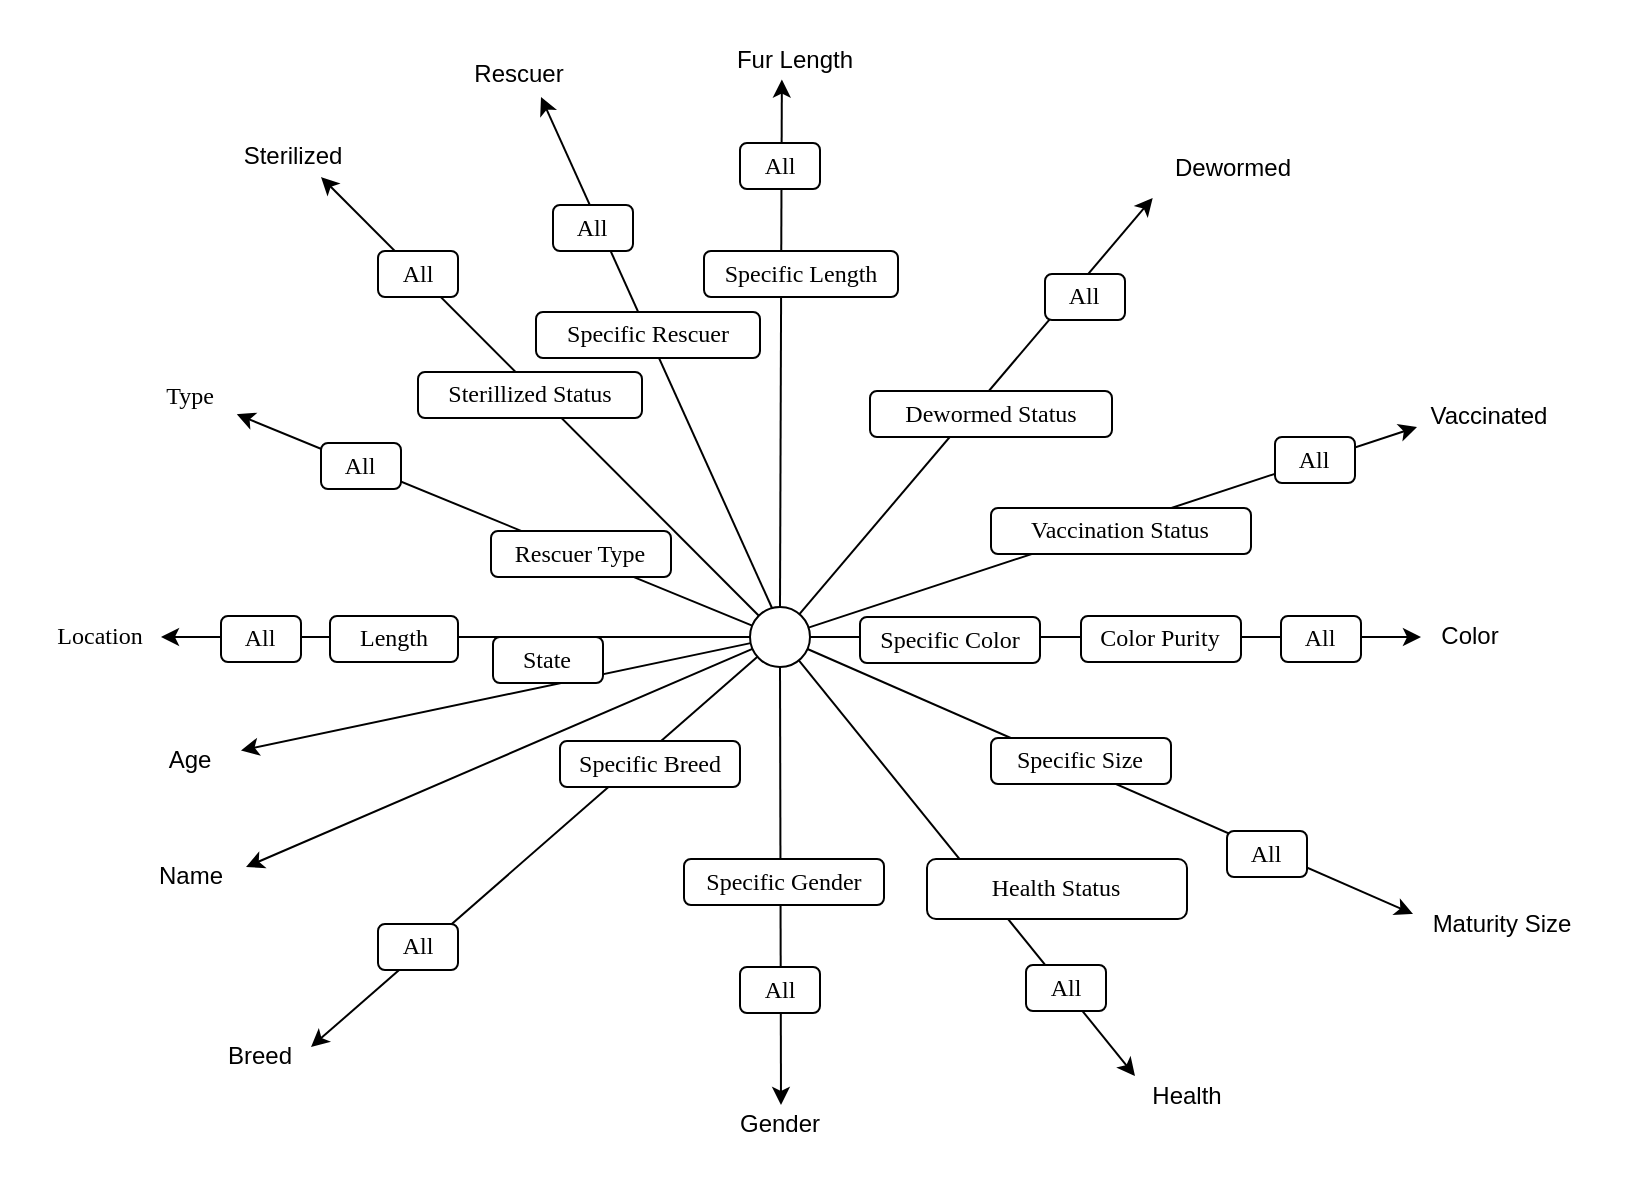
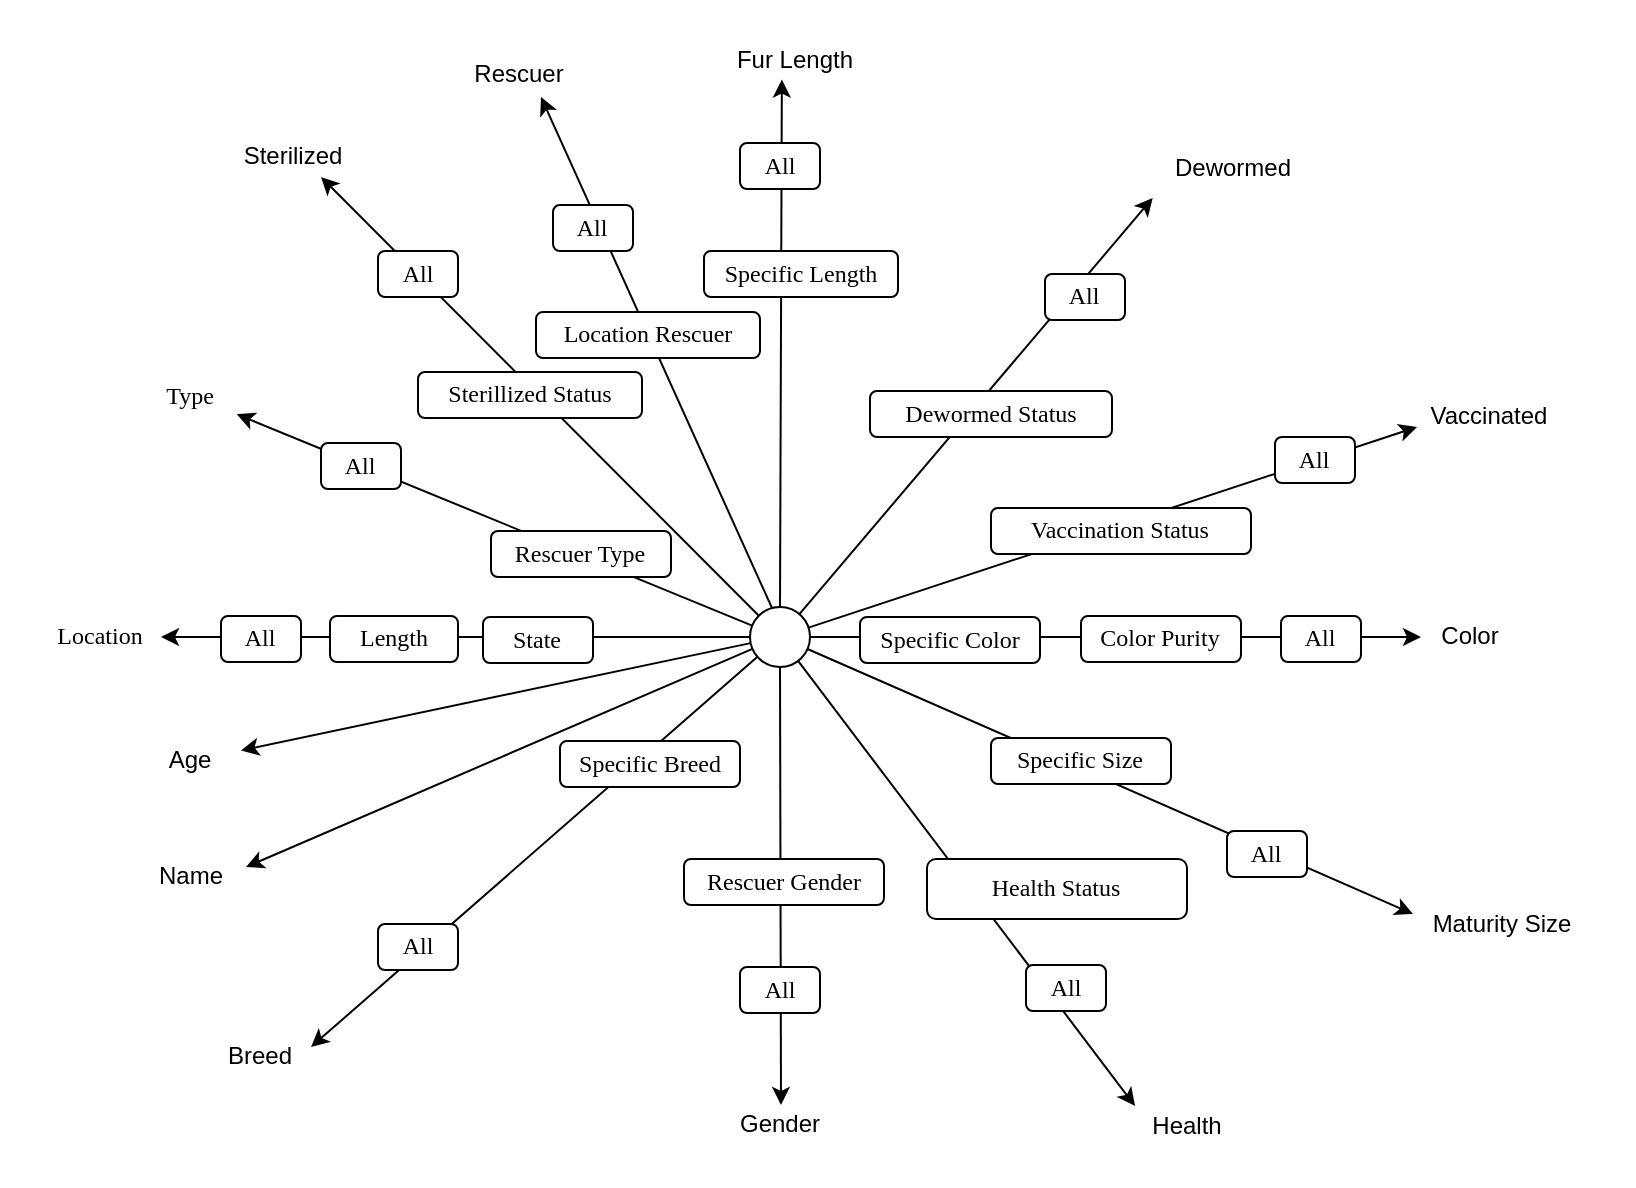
- <mxCell id="57" value="Specific Rescuer&lt;br&gt;" style="whiteSpace=wrap;html=1;rounded=1;shadow=0;labelBackgroundColor=none;strokeColor=#000000;strokeWidth=1;fillColor=#ffffff;fontFamily=Verdana;fontSize=12;fontColor=#000000;align=center;glass=0;" vertex="1" parent="1"><mxGeometry x="267.5" y="155.5" width="112" height="23" as="geometry" /></mxCell>
+ <mxCell id="57" value="Location Rescuer&lt;br&gt;" style="whiteSpace=wrap;html=1;rounded=1;shadow=0;labelBackgroundColor=none;strokeColor=#000000;strokeWidth=1;fillColor=#ffffff;fontFamily=Verdana;fontSize=12;fontColor=#000000;align=center;glass=0;" vertex="1" parent="1"><mxGeometry x="267.5" y="155.5" width="112" height="23" as="geometry" /></mxCell>
- <mxCell id="53" value="State" style="whiteSpace=wrap;html=1;rounded=1;shadow=0;labelBackgroundColor=none;strokeColor=#000000;strokeWidth=1;fillColor=#ffffff;fontFamily=Verdana;fontSize=12;fontColor=#000000;align=center;glass=0;" parent="1" vertex="1"><mxGeometry x="246" y="318" width="55" height="23" as="geometry" /></mxCell>
+ <mxCell id="53" value="State" style="whiteSpace=wrap;html=1;rounded=1;shadow=0;labelBackgroundColor=none;strokeColor=#000000;strokeWidth=1;fillColor=#ffffff;fontFamily=Verdana;fontSize=12;fontColor=#000000;align=center;glass=0;" parent="1" vertex="1"><mxGeometry x="241" y="308" width="55" height="23" as="geometry" /></mxCell>
- <mxCell id="20" value="Specific Gender" style="whiteSpace=wrap;html=1;rounded=1;shadow=0;labelBackgroundColor=none;strokeColor=#000000;strokeWidth=1;fillColor=#ffffff;fontFamily=Verdana;fontSize=12;fontColor=#000000;align=center;glass=0;" parent="1" vertex="1"><mxGeometry x="341.5" y="429" width="100" height="23" as="geometry" /></mxCell>
+ <mxCell id="20" value="Rescuer Gender" style="whiteSpace=wrap;html=1;rounded=1;shadow=0;labelBackgroundColor=none;strokeColor=#000000;strokeWidth=1;fillColor=#ffffff;fontFamily=Verdana;fontSize=12;fontColor=#000000;align=center;glass=0;" parent="1" vertex="1"><mxGeometry x="341.5" y="429" width="100" height="23" as="geometry" /></mxCell>
- <mxCell id="46" value="Health" style="text;html=1;strokeColor=none;fillColor=none;align=center;verticalAlign=middle;whiteSpace=wrap;rounded=0;" parent="1" vertex="1"><mxGeometry x="567" y="538" width="53" height="20" as="geometry" /></mxCell>
+ <mxCell id="46" value="Health" style="text;html=1;strokeColor=none;fillColor=none;align=center;verticalAlign=middle;whiteSpace=wrap;rounded=0;" parent="1" vertex="1"><mxGeometry x="567" y="553" width="53" height="20" as="geometry" /></mxCell>
